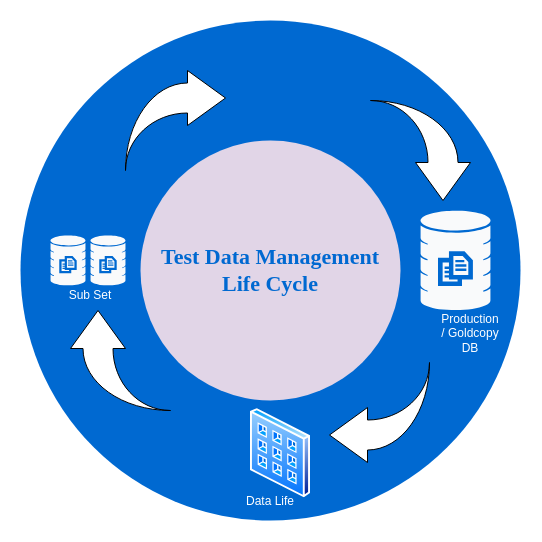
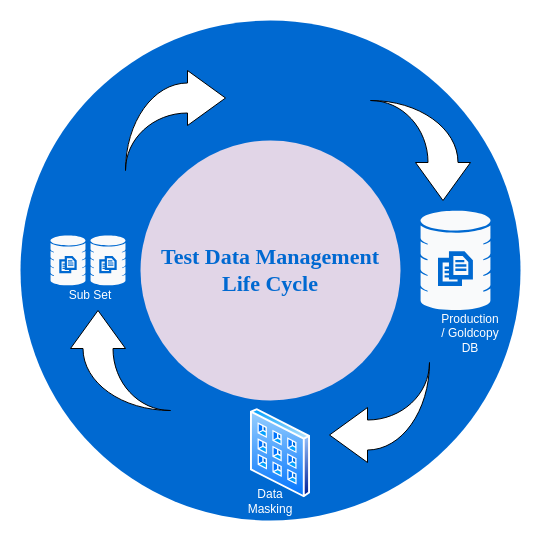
- <mxCell id="14" value="Data Life" style="text;strokeColor=none;align=center;fillColor=none;html=1;verticalAlign=middle;whiteSpace=wrap;rounded=0;fontColor=#FFFFFF;" vertex="1" parent="1"><mxGeometry x="240" y="486" width="60" height="30" as="geometry" /></mxCell>
+ <mxCell id="14" value="Data Masking" style="text;strokeColor=none;align=center;fillColor=none;html=1;verticalAlign=middle;whiteSpace=wrap;rounded=0;fontColor=#FFFFFF;" vertex="1" parent="1"><mxGeometry x="240" y="486" width="60" height="30" as="geometry" /></mxCell>
